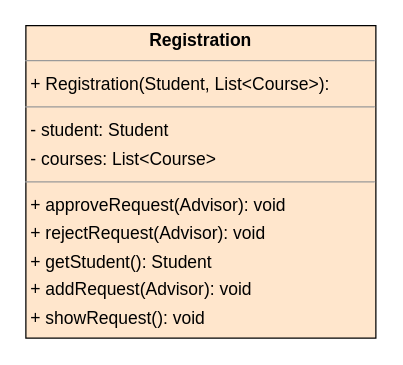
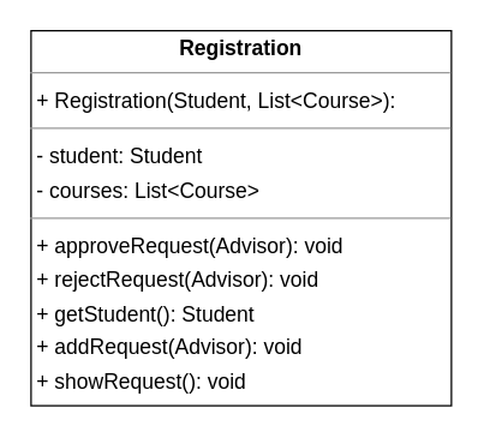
- <mxCell id="2" value="&lt;p style=&quot;margin:0px;margin-top:4px;text-align:center;&quot;&gt;&lt;b&gt;Registration&lt;/b&gt;&lt;/p&gt;&lt;hr size=&quot;1&quot;/&gt;&lt;p style=&quot;margin:0 0 0 4px;line-height:1.6;&quot;&gt;+ Registration(Student, List&amp;lt;Course&amp;gt;): &lt;/p&gt;&lt;hr size=&quot;1&quot;/&gt;&lt;p style=&quot;margin:0 0 0 4px;line-height:1.6;&quot;&gt;- student: Student&lt;br/&gt;- courses: List&amp;lt;Course&amp;gt;&lt;/p&gt;&lt;hr size=&quot;1&quot;/&gt;&lt;p style=&quot;margin:0 0 0 4px;line-height:1.6;&quot;&gt;+ approveRequest(Advisor): void&lt;br/&gt;+ rejectRequest(Advisor): void&lt;br/&gt;+ getStudent(): Student&lt;br/&gt;+ addRequest(Advisor): void&lt;br/&gt;+ showRequest(): void&lt;/p&gt;" style="verticalAlign=top;align=left;overflow=fill;fontSize=14;fontFamily=Helvetica;html=1;rounded=0;shadow=0;comic=0;labelBackgroundColor=none;strokeWidth=1;fillColor=#ffe6cc;" vertex="1" parent="1"><mxGeometry x="20" y="20" width="280" height="250" as="geometry" /></mxCell>
+ <mxCell id="2" value="&lt;p style=&quot;margin:0px;margin-top:4px;text-align:center;&quot;&gt;&lt;b&gt;Registration&lt;/b&gt;&lt;/p&gt;&lt;hr size=&quot;1&quot;/&gt;&lt;p style=&quot;margin:0 0 0 4px;line-height:1.6;&quot;&gt;+ Registration(Student, List&amp;lt;Course&amp;gt;): &lt;/p&gt;&lt;hr size=&quot;1&quot;/&gt;&lt;p style=&quot;margin:0 0 0 4px;line-height:1.6;&quot;&gt;- student: Student&lt;br/&gt;- courses: List&amp;lt;Course&amp;gt;&lt;/p&gt;&lt;hr size=&quot;1&quot;/&gt;&lt;p style=&quot;margin:0 0 0 4px;line-height:1.6;&quot;&gt;+ approveRequest(Advisor): void&lt;br/&gt;+ rejectRequest(Advisor): void&lt;br/&gt;+ getStudent(): Student&lt;br/&gt;+ addRequest(Advisor): void&lt;br/&gt;+ showRequest(): void&lt;/p&gt;" style="verticalAlign=top;align=left;overflow=fill;fontSize=14;fontFamily=Helvetica;html=1;rounded=0;shadow=0;comic=0;labelBackgroundColor=none;strokeWidth=1;" vertex="1" parent="1"><mxGeometry x="20" y="20" width="280" height="250" as="geometry" /></mxCell>
